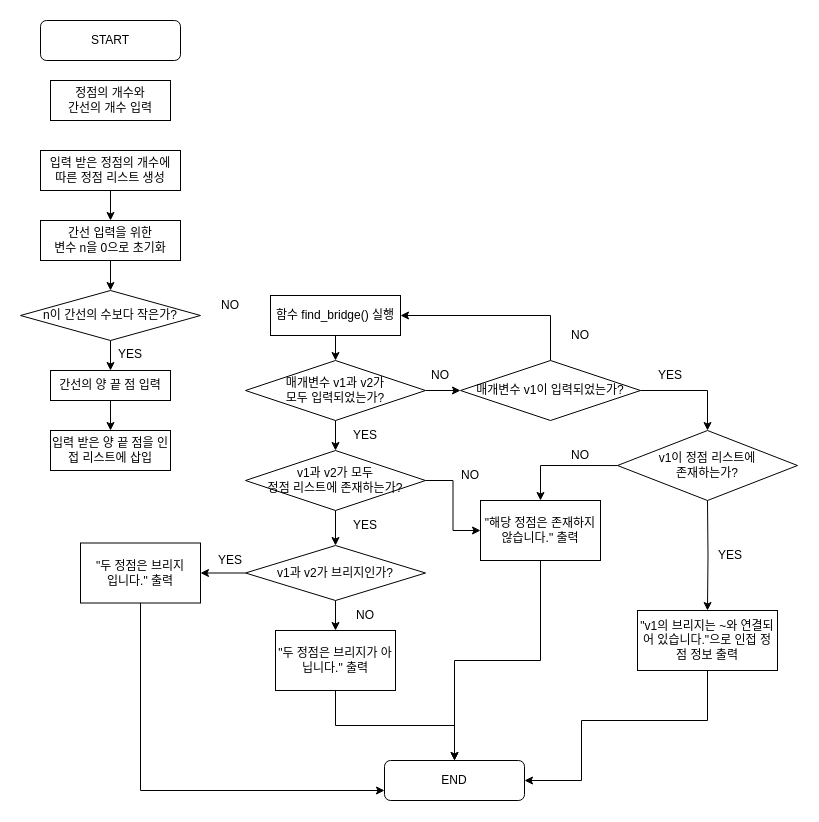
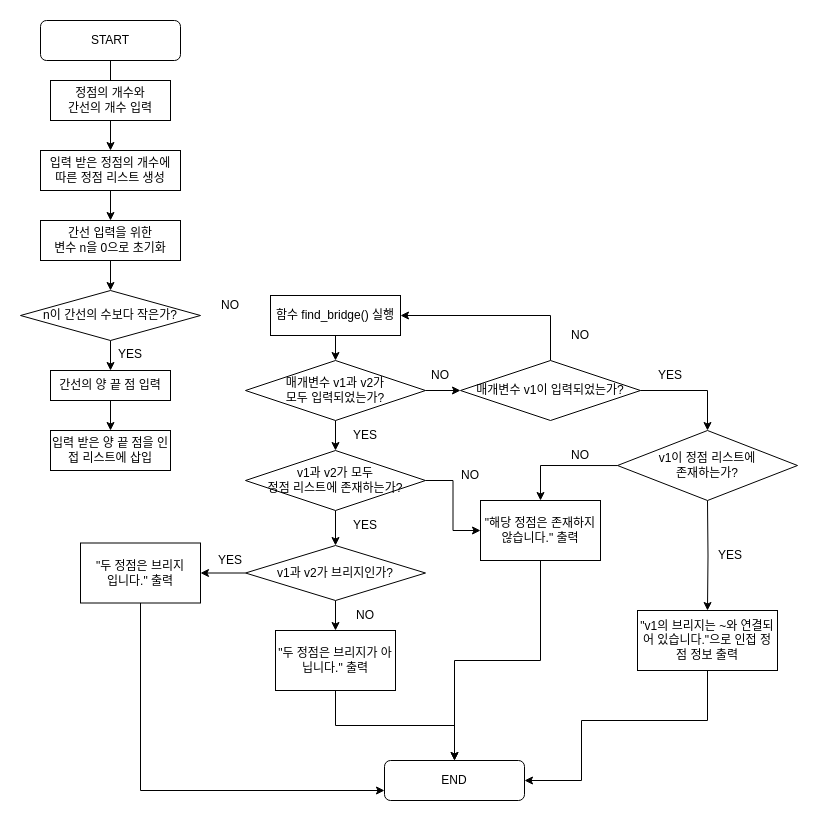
+ <mxCell id="2" value="" style="edgeStyle=orthogonalEdgeStyle;rounded=0;orthogonalLoop=1;jettySize=auto;html=1;" edge="1" parent="1" source="3" target="7"><mxGeometry relative="1" as="geometry" /></mxCell>
